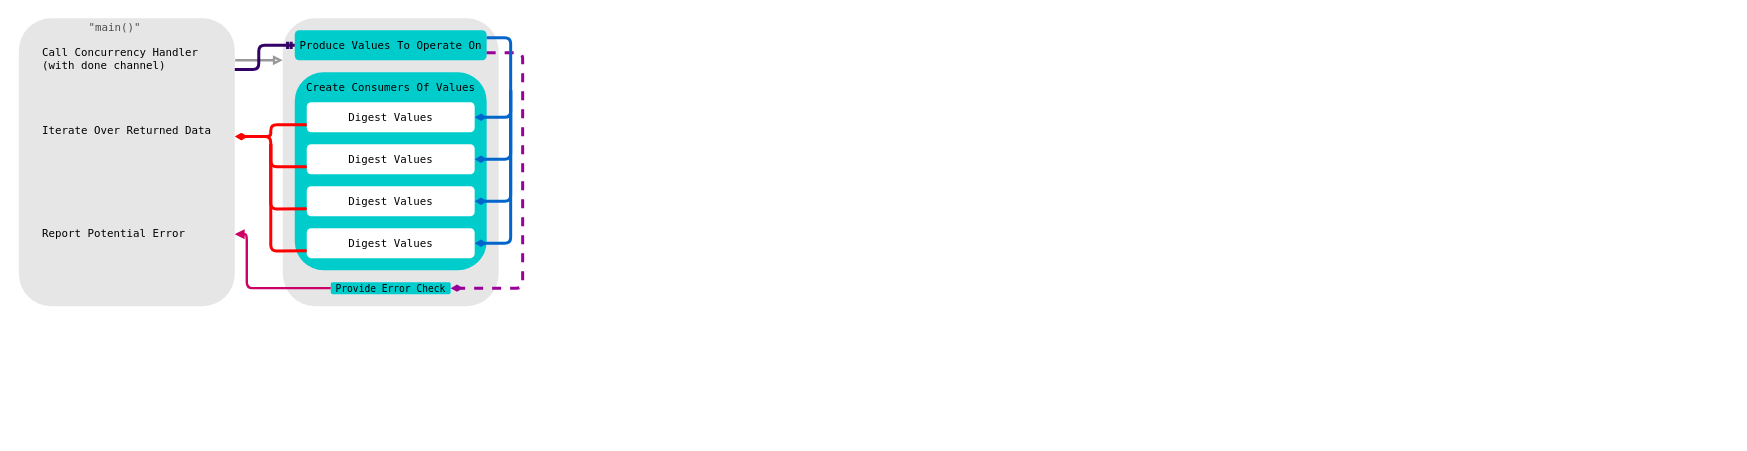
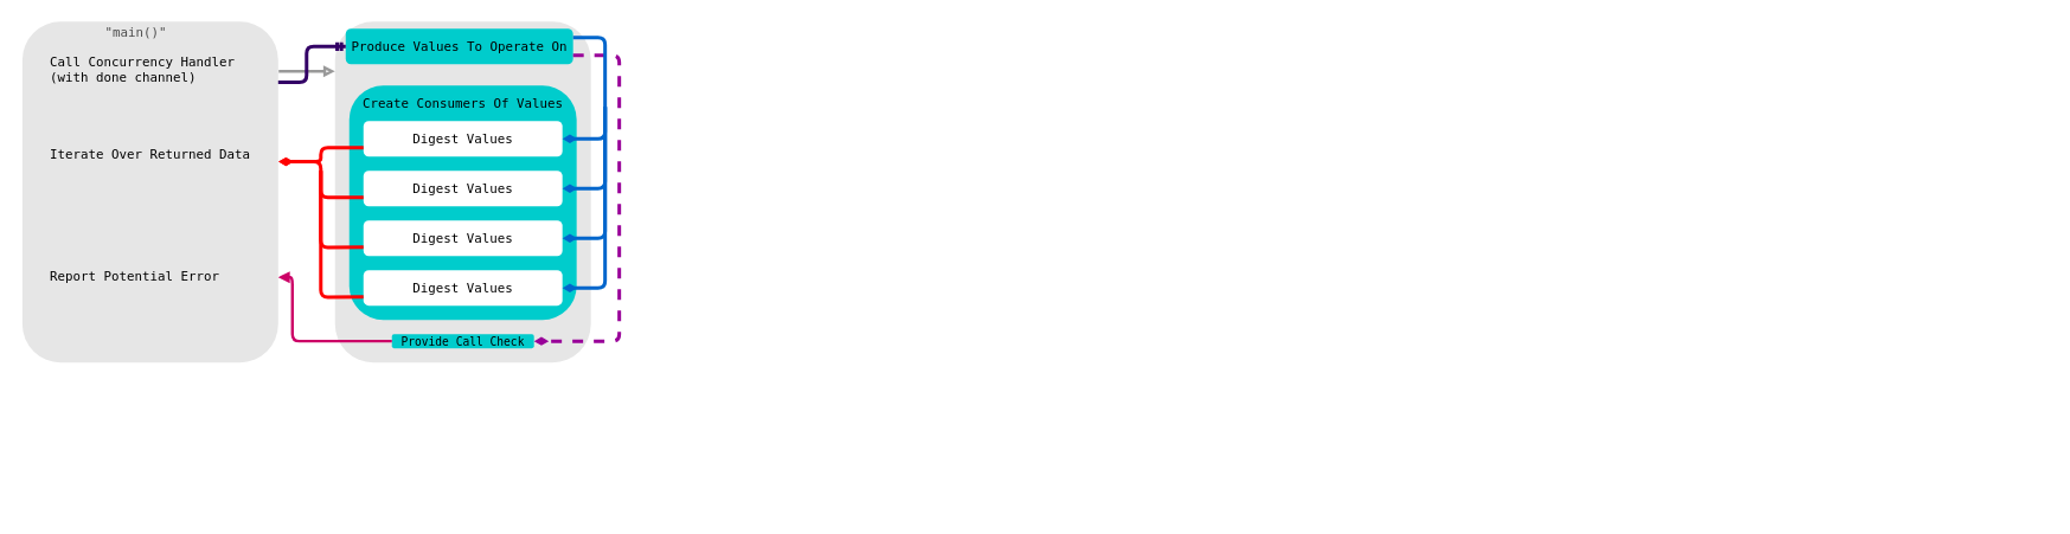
- <mxCell id="4" value="&lt;div style=&quot;text-align: left&quot;&gt;Produce Values To Operate On&lt;/div&gt;" style="rounded=1;fillColor=#00CCCC;strokeColor=none;shadow=0;gradientColor=none;fontStyle=0;html=1;fontFamily=Lucida Console, Monaco, monospace;fontSize=18;strokeWidth=2;whiteSpace=wrap;gradientDirection=south;align=center;" vertex="1" parent="1"><mxGeometry x="490" y="50" width="320" height="50" as="geometry" /></mxCell>
+ <mxCell id="4" value="&lt;div style=&quot;text-align: left&quot;&gt;Produce Values To Operate On&lt;/div&gt;" style="rounded=1;fillColor=#00CCCC;strokeColor=none;shadow=0;gradientColor=none;fontStyle=0;html=1;fontFamily=Lucida Console, Monaco, monospace;fontSize=18;strokeWidth=2;whiteSpace=wrap;gradientDirection=south;align=center;" vertex="1" parent="1"><mxGeometry x="485" y="40" width="320" height="50" as="geometry" /></mxCell>
- <mxCell id="13" value="&lt;div style=&quot;text-align: left&quot;&gt;&lt;font style=&quot;font-size: 16px&quot;&gt;Provide Error Check&lt;/font&gt;&lt;/div&gt;" style="rounded=1;fillColor=#00CCCC;strokeColor=none;shadow=0;gradientColor=none;fontStyle=0;html=1;fontFamily=Lucida Console, Monaco, monospace;fontSize=18;strokeWidth=2;whiteSpace=wrap;gradientDirection=south;align=center;" vertex="1" parent="1"><mxGeometry x="550" y="470" width="200" height="20" as="geometry" /></mxCell>
+ <mxCell id="13" value="&lt;div style=&quot;text-align: left&quot;&gt;&lt;font style=&quot;font-size: 16px&quot;&gt;Provide Call Check&lt;/font&gt;&lt;/div&gt;" style="rounded=1;fillColor=#00CCCC;strokeColor=none;shadow=0;gradientColor=none;fontStyle=0;html=1;fontFamily=Lucida Console, Monaco, monospace;fontSize=18;strokeWidth=2;whiteSpace=wrap;gradientDirection=south;align=center;" vertex="1" parent="1"><mxGeometry x="550" y="470" width="200" height="20" as="geometry" /></mxCell>
